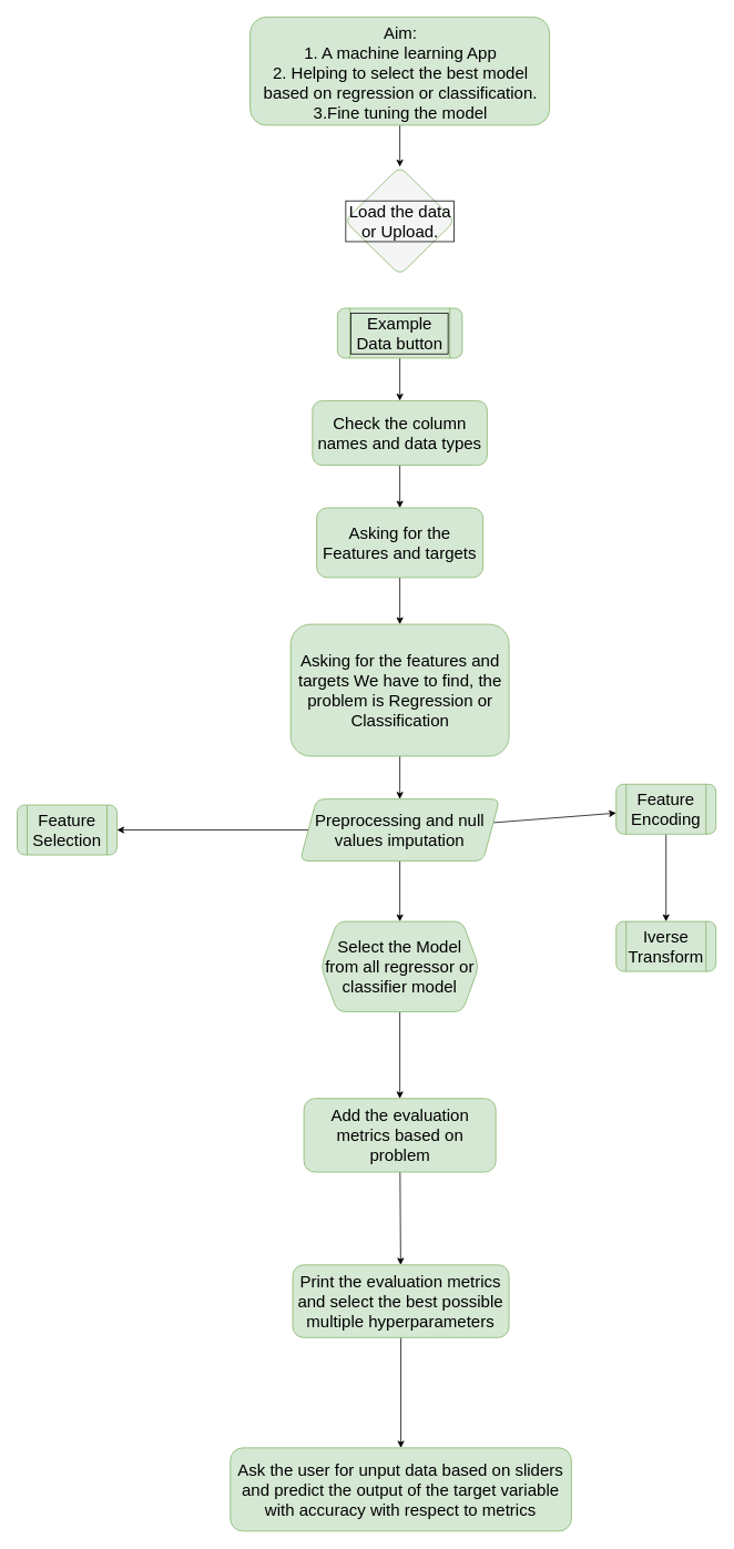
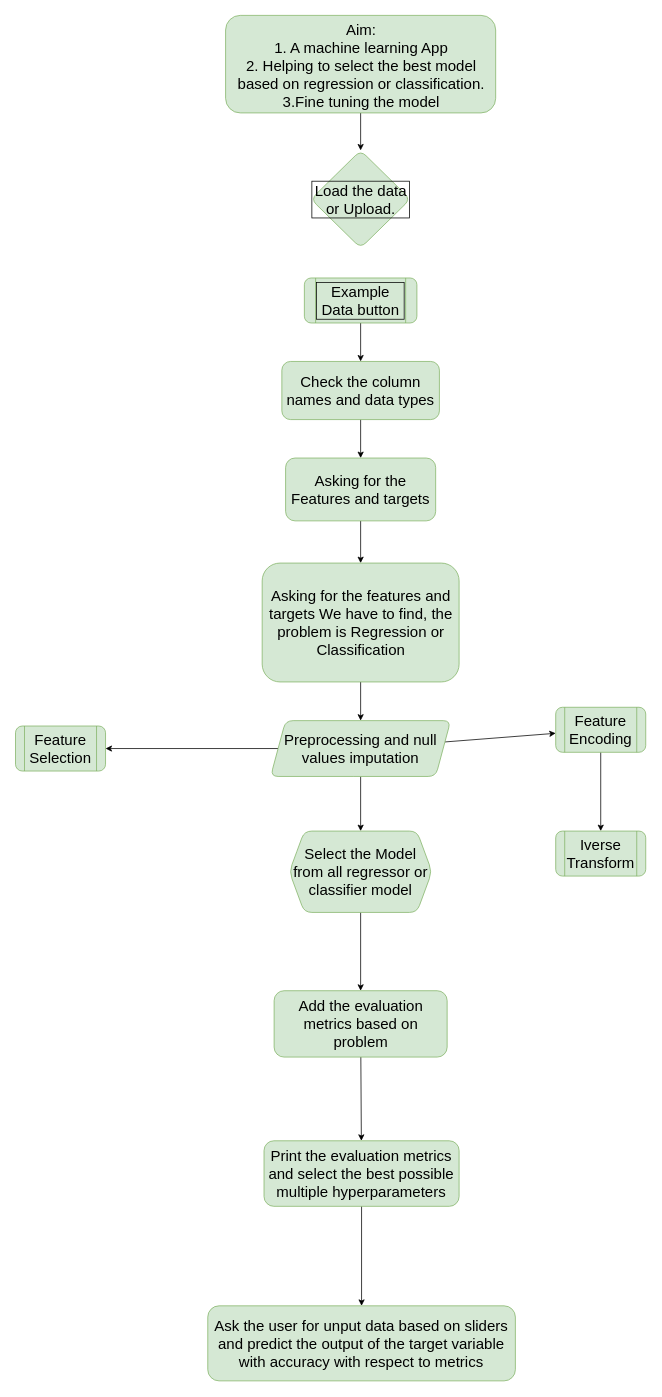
- <mxCell id="4" value="Load the data or Upload." style="rhombus;fontSize=20;align=center;verticalAlign=middle;fillColor=#f5f5f5;strokeColor=#82b366;fontColor=#000000;rounded=1;fontStyle=0;whiteSpace=wrap;html=1;labelBorderColor=default;textShadow=0;" vertex="1" parent="1"><mxGeometry x="413.75" y="200" width="132.5" height="130" as="geometry" /></mxCell>
+ <mxCell id="4" value="Load the data or Upload." style="rhombus;fontSize=20;align=center;verticalAlign=middle;fillColor=#d5e8d4;strokeColor=#82b366;fontColor=#000000;rounded=1;fontStyle=0;whiteSpace=wrap;html=1;labelBorderColor=default;textShadow=0;" vertex="1" parent="1"><mxGeometry x="413.75" y="200" width="132.5" height="130" as="geometry" /></mxCell>
